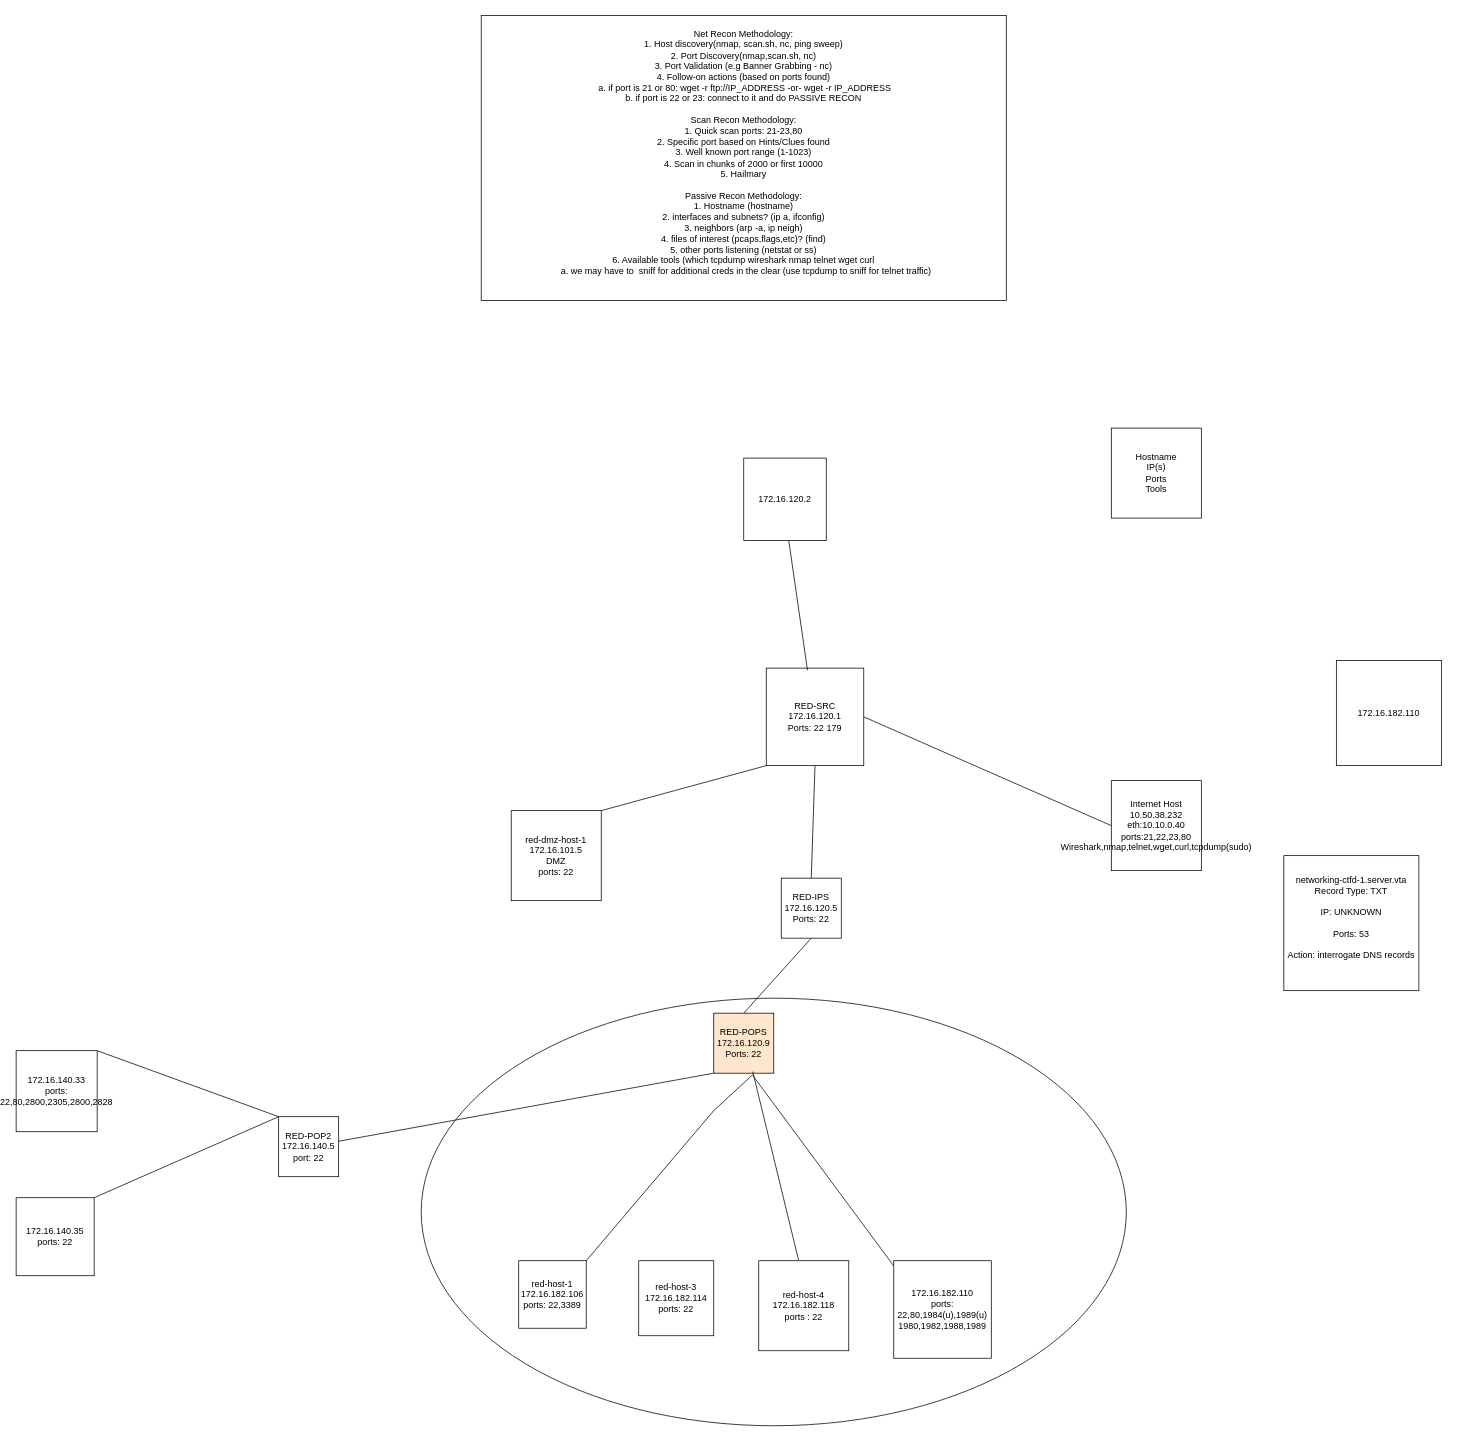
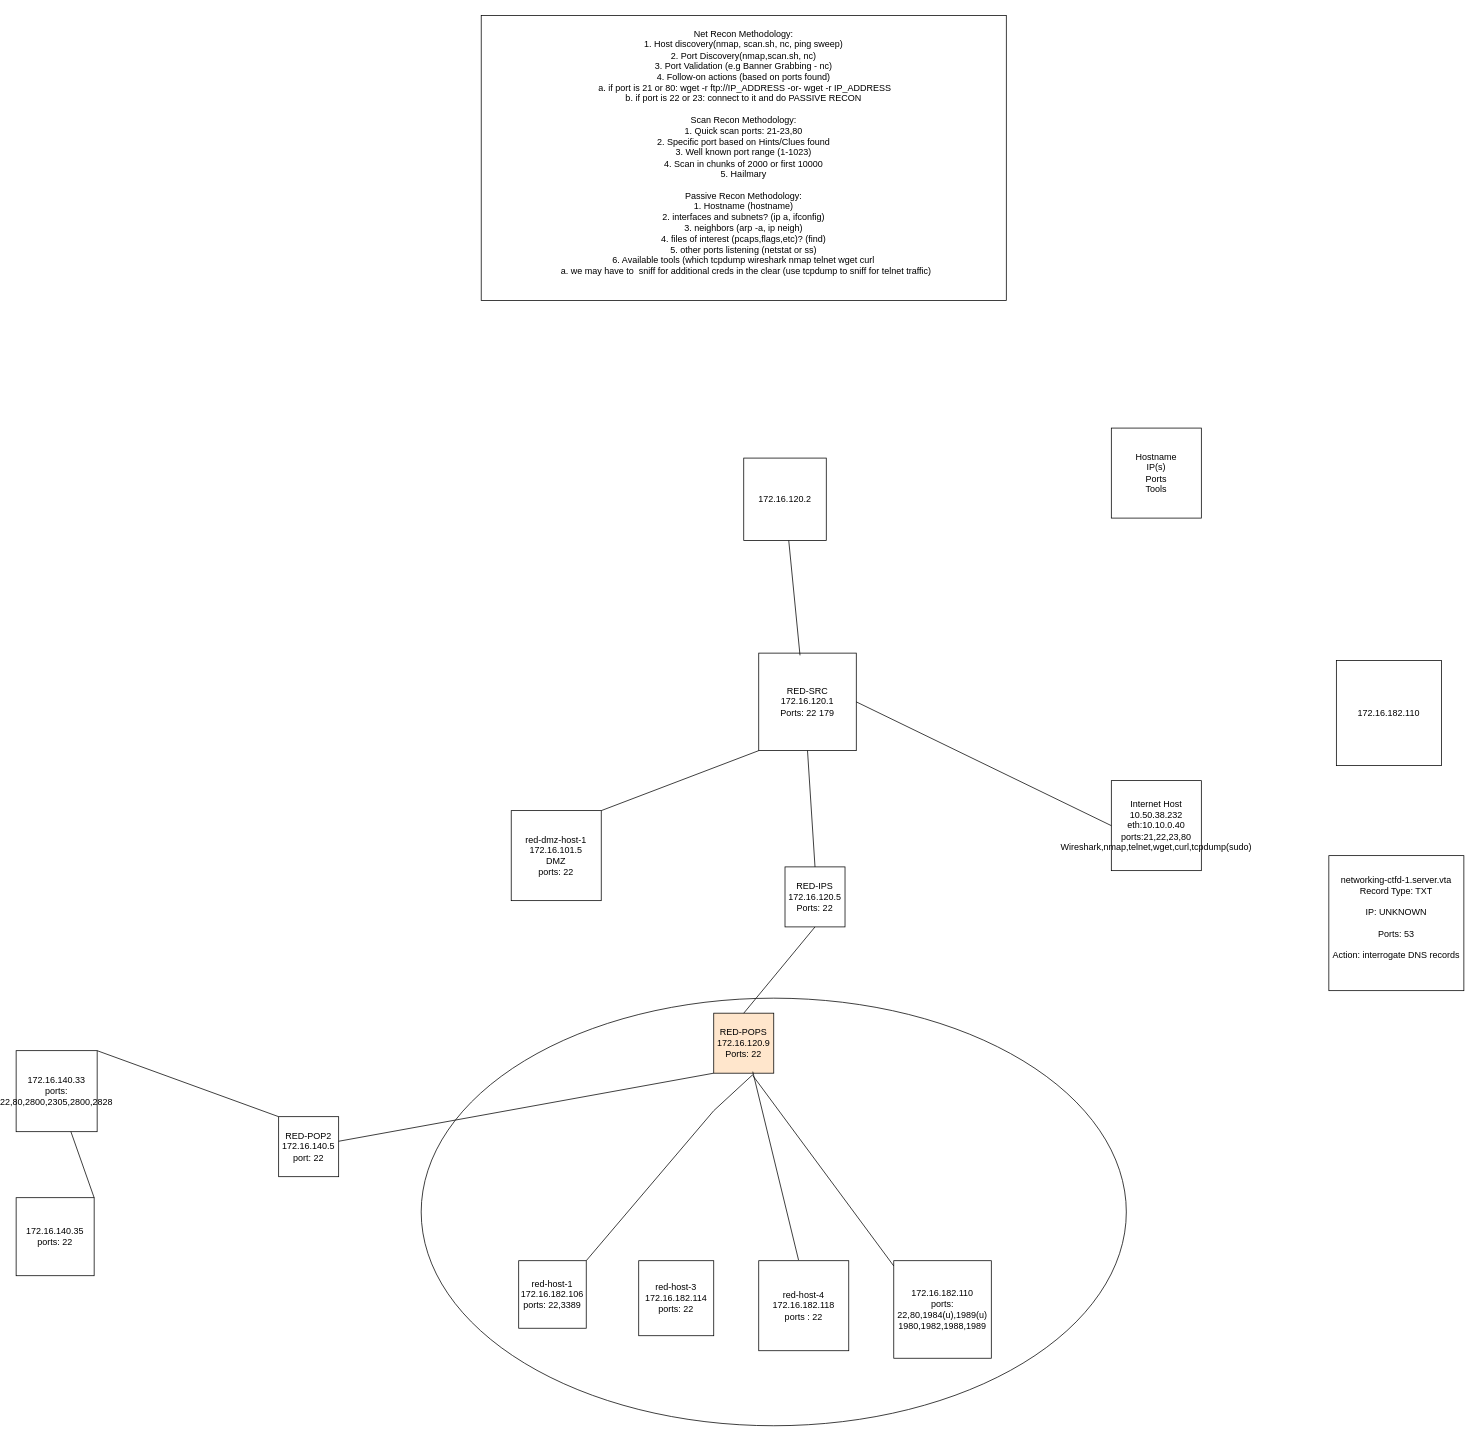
- <mxCell id="9" value="&lt;div&gt;RED-SRC&lt;/div&gt;&lt;div&gt;172.16.120.1&lt;/div&gt;Ports: 22 179" style="whiteSpace=wrap;html=1;aspect=fixed;" vertex="1" parent="1"><mxGeometry x="1020" y="890" width="130" height="130" as="geometry" /></mxCell>
+ <mxCell id="9" value="&lt;div&gt;RED-SRC&lt;/div&gt;&lt;div&gt;172.16.120.1&lt;/div&gt;Ports: 22 179" style="whiteSpace=wrap;html=1;aspect=fixed;" vertex="1" parent="1"><mxGeometry x="1010" y="870" width="130" height="130" as="geometry" /></mxCell>
- <mxCell id="13" value="&lt;div&gt;RED-IPS&lt;/div&gt;&lt;div&gt;172.16.120.5&lt;/div&gt;&lt;div&gt;Ports: 22&lt;br&gt;&lt;/div&gt;" style="whiteSpace=wrap;html=1;aspect=fixed;" vertex="1" parent="1"><mxGeometry x="1040" y="1170" width="80" height="80" as="geometry" /></mxCell>
+ <mxCell id="13" value="&lt;div&gt;RED-IPS&lt;/div&gt;&lt;div&gt;172.16.120.5&lt;/div&gt;&lt;div&gt;Ports: 22&lt;br&gt;&lt;/div&gt;" style="whiteSpace=wrap;html=1;aspect=fixed;" vertex="1" parent="1"><mxGeometry x="1045" y="1155" width="80" height="80" as="geometry" /></mxCell>
- <mxCell id="7" value="&lt;div&gt;networking-ctfd-1.server.vta&lt;/div&gt;&lt;div&gt;Record Type: TXT&lt;br&gt;&lt;br/&gt;IP: UNKNOWN&lt;br&gt;&lt;br/&gt;Ports: 53&lt;br&gt;&lt;br/&gt;Action: interrogate DNS records&lt;/div&gt;&lt;div&gt;&lt;br&gt;&lt;/div&gt;" style="whiteSpace=wrap;html=1;aspect=fixed;" vertex="1" parent="1"><mxGeometry x="1710" y="1140" width="180" height="180" as="geometry" /></mxCell>
+ <mxCell id="7" value="&lt;div&gt;networking-ctfd-1.server.vta&lt;/div&gt;&lt;div&gt;Record Type: TXT&lt;br&gt;&lt;br/&gt;IP: UNKNOWN&lt;br&gt;&lt;br/&gt;Ports: 53&lt;br&gt;&lt;br/&gt;Action: interrogate DNS records&lt;/div&gt;&lt;div&gt;&lt;br&gt;&lt;/div&gt;" style="whiteSpace=wrap;html=1;aspect=fixed;" vertex="1" parent="1"><mxGeometry x="1770" y="1140" width="180" height="180" as="geometry" /></mxCell>
- <mxCell id="30" value="" style="endArrow=none;html=1;rounded=0;entryX=0;entryY=0;entryDx=0;entryDy=0;exitX=1;exitY=0;exitDx=0;exitDy=0;" edge="1" parent="1" source="29" target="25"><mxGeometry width="50" height="50" relative="1" as="geometry"><mxPoint x="250" y="1610" as="sourcePoint" /><mxPoint x="300" y="1560" as="targetPoint" /></mxGeometry></mxCell>
+ <mxCell id="30" value="" style="endArrow=none;html=1;rounded=0;exitX=1;exitY=0;exitDx=0;exitDy=0;" edge="1" parent="1" source="29" target="28"><mxGeometry width="50" height="50" relative="1" as="geometry"><mxPoint x="250" y="1610" as="sourcePoint" /><mxPoint x="300" y="1560" as="targetPoint" /></mxGeometry></mxCell>
